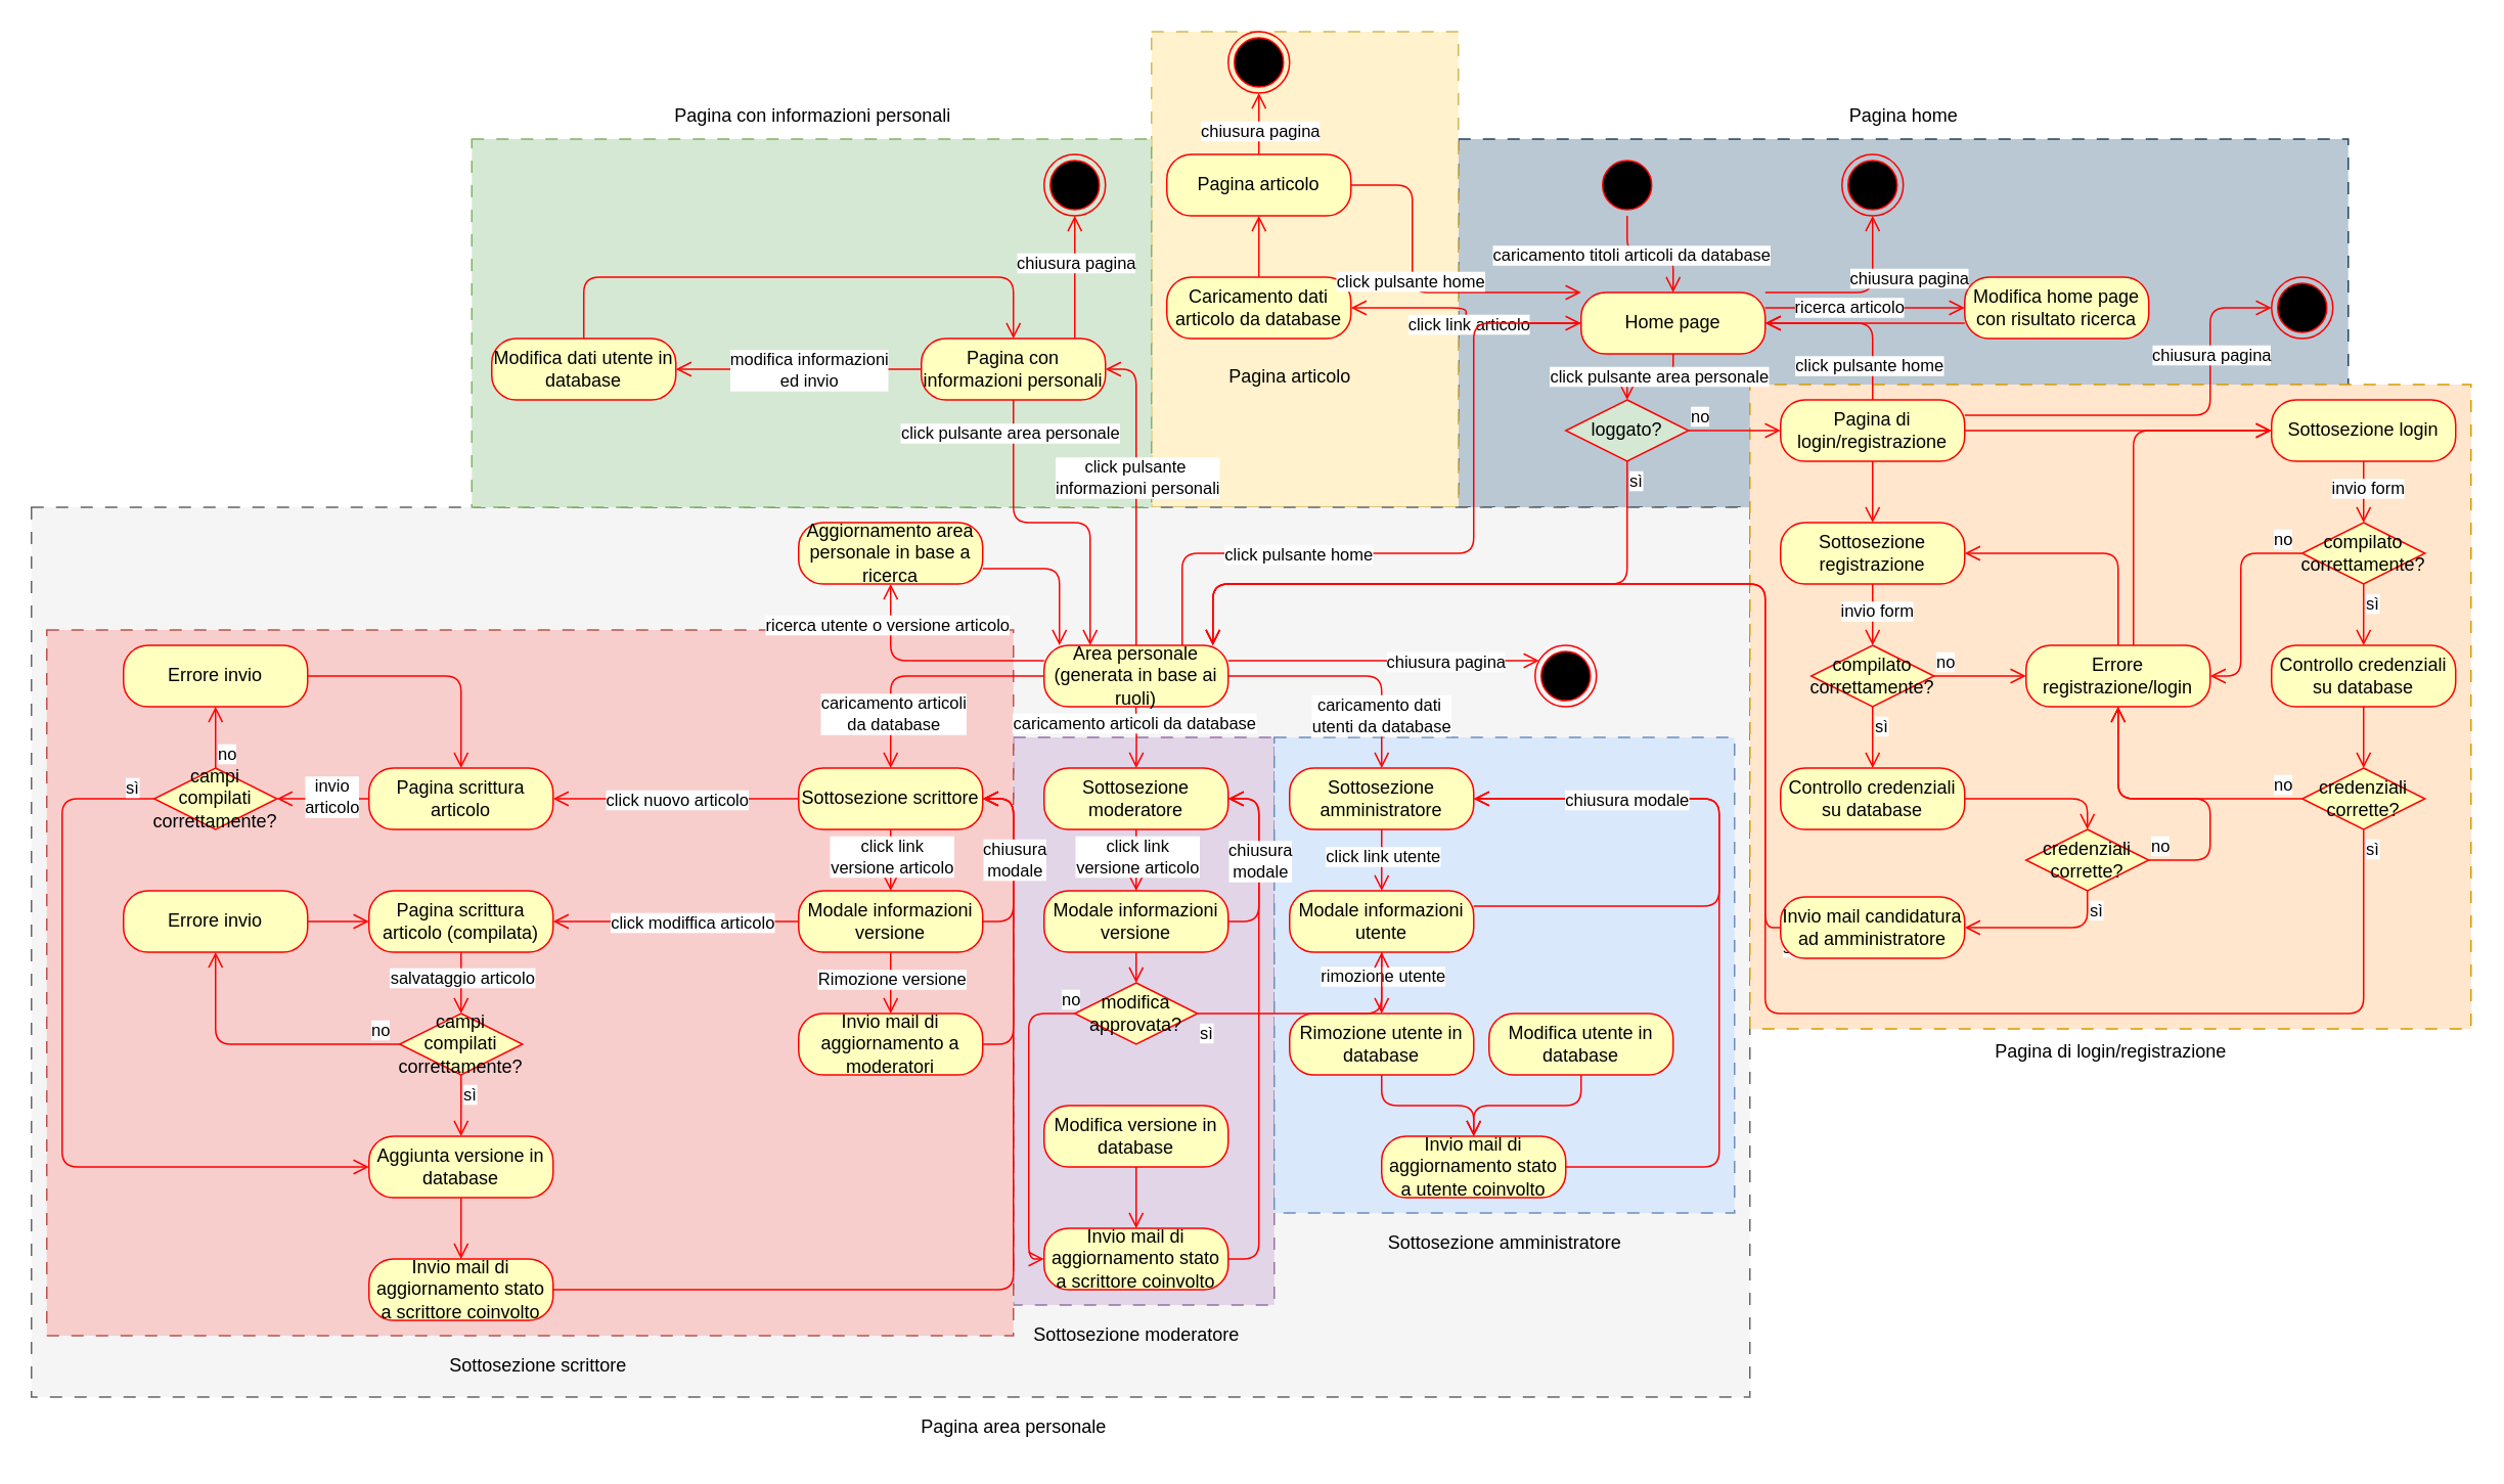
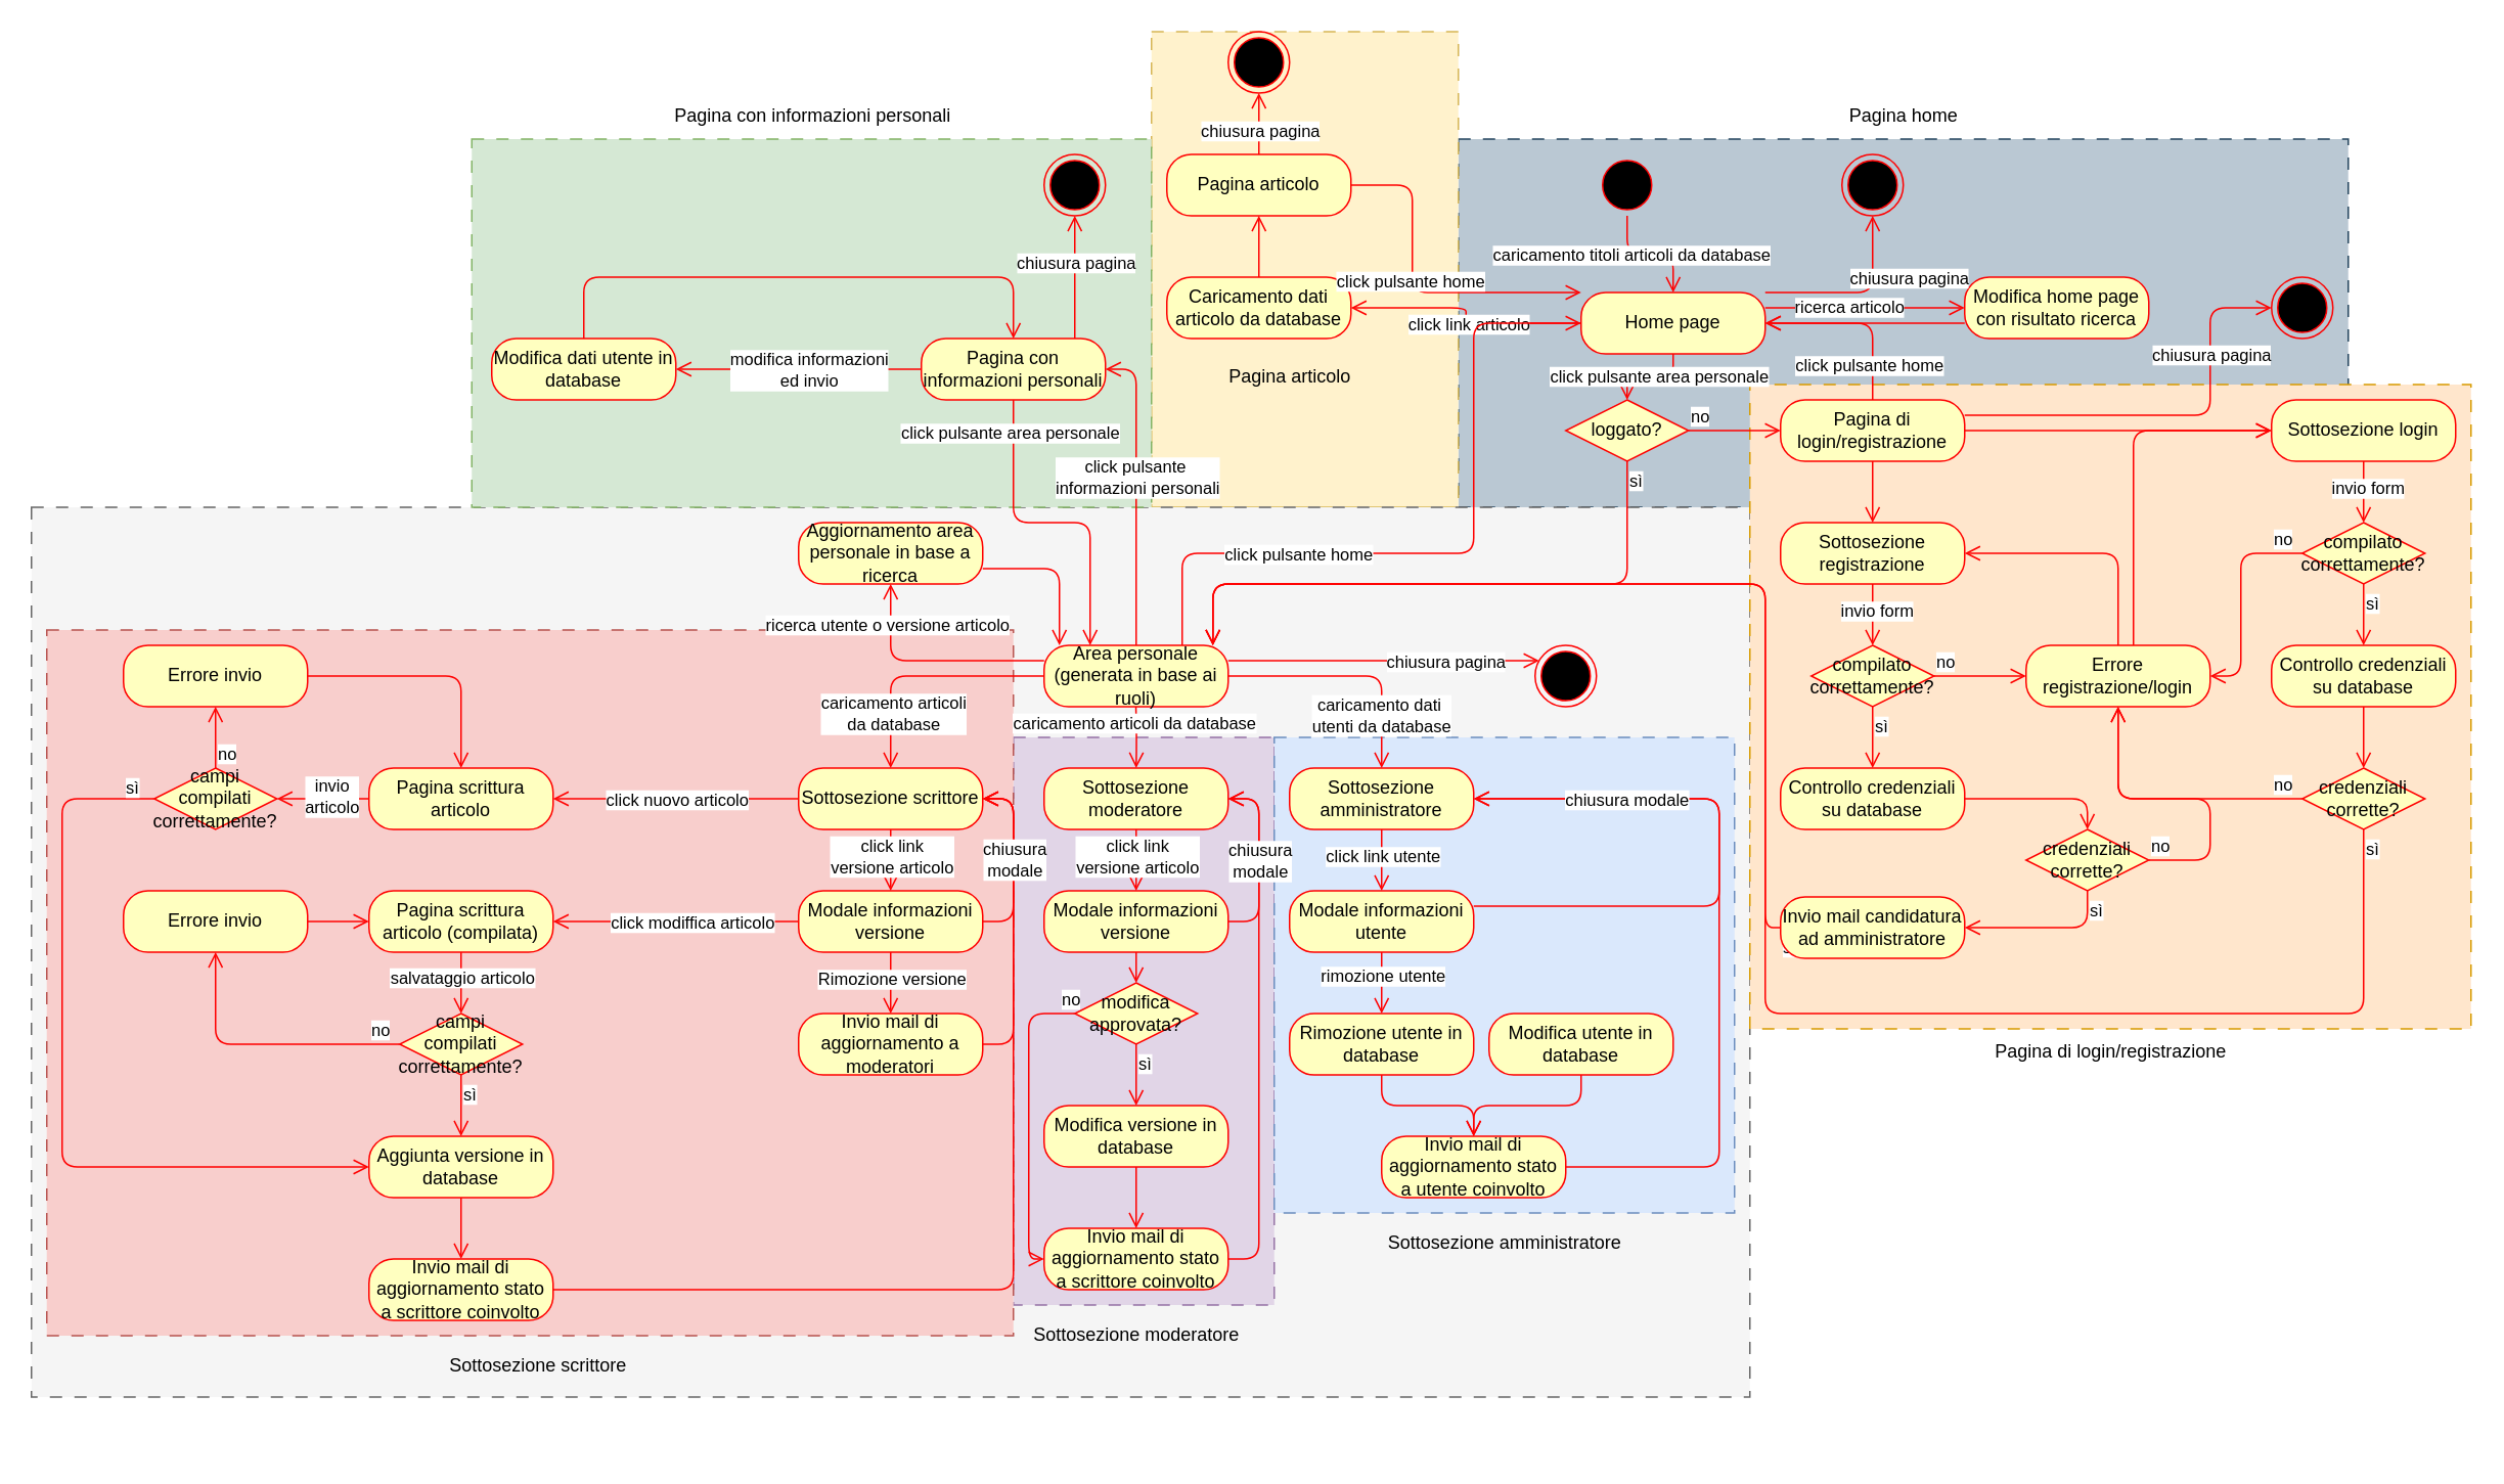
- <mxCell id="16" value="loggato?" style="rhombus;whiteSpace=wrap;html=1;fontColor=#000000;fillColor=#d5e8d4;strokeColor=#ff0000;" parent="1" vertex="1"><mxGeometry x="1020" y="260" width="80" height="40" as="geometry" /></mxCell>
+ <mxCell id="16" value="loggato?" style="rhombus;whiteSpace=wrap;html=1;fontColor=#000000;fillColor=#ffffc0;strokeColor=#ff0000;" parent="1" vertex="1"><mxGeometry x="1020" y="260" width="80" height="40" as="geometry" /></mxCell>
- <mxCell id="115" value="sì" style="edgeStyle=orthogonalEdgeStyle;html=1;align=left;verticalAlign=top;endArrow=open;endSize=8;strokeColor=#ff0000;" parent="1" source="113" target="74" edge="1"><mxGeometry x="-1" relative="1" as="geometry"><mxPoint x="740" y="710" as="targetPoint" /></mxGeometry></mxCell>
+ <mxCell id="115" value="sì" style="edgeStyle=orthogonalEdgeStyle;html=1;align=left;verticalAlign=top;endArrow=open;endSize=8;strokeColor=#ff0000;" parent="1" source="113" target="91" edge="1"><mxGeometry x="-1" relative="1" as="geometry"><mxPoint x="740" y="710" as="targetPoint" /></mxGeometry></mxCell>
- <mxCell id="168" value="Pagina area personale" style="text;html=1;align=center;verticalAlign=middle;resizable=0;points=[];autosize=1;strokeColor=none;fillColor=none;" vertex="1" parent="1"><mxGeometry x="590" y="915" width="140" height="30" as="geometry" /></mxCell>
